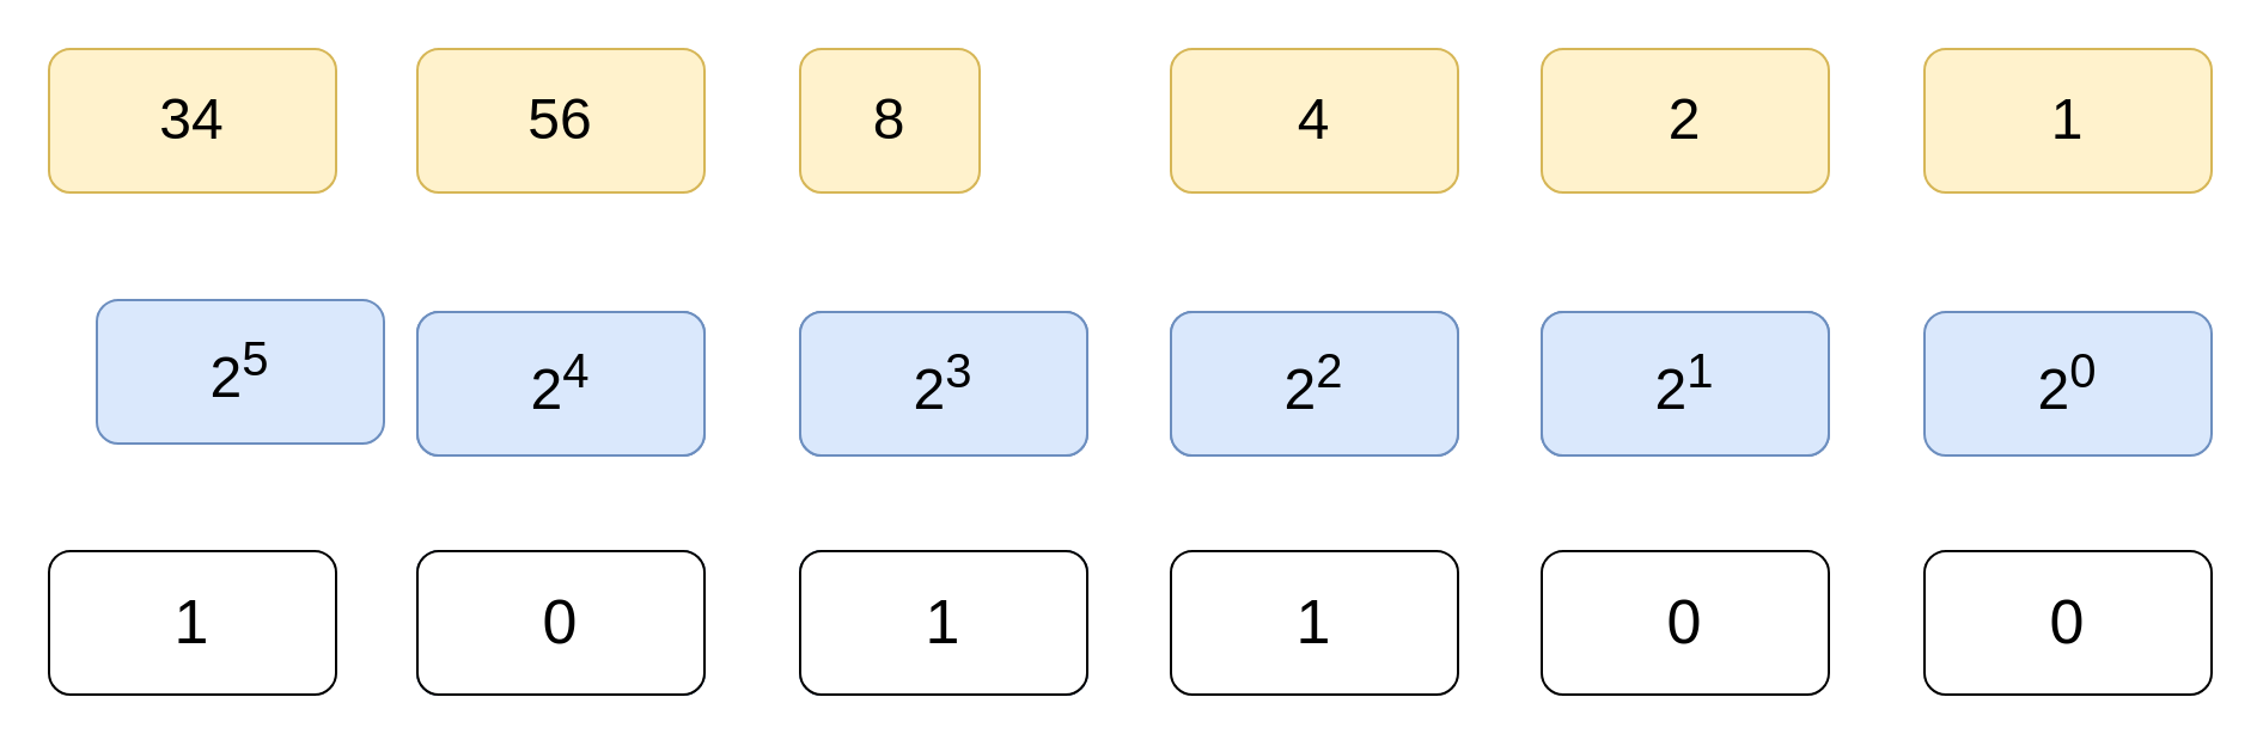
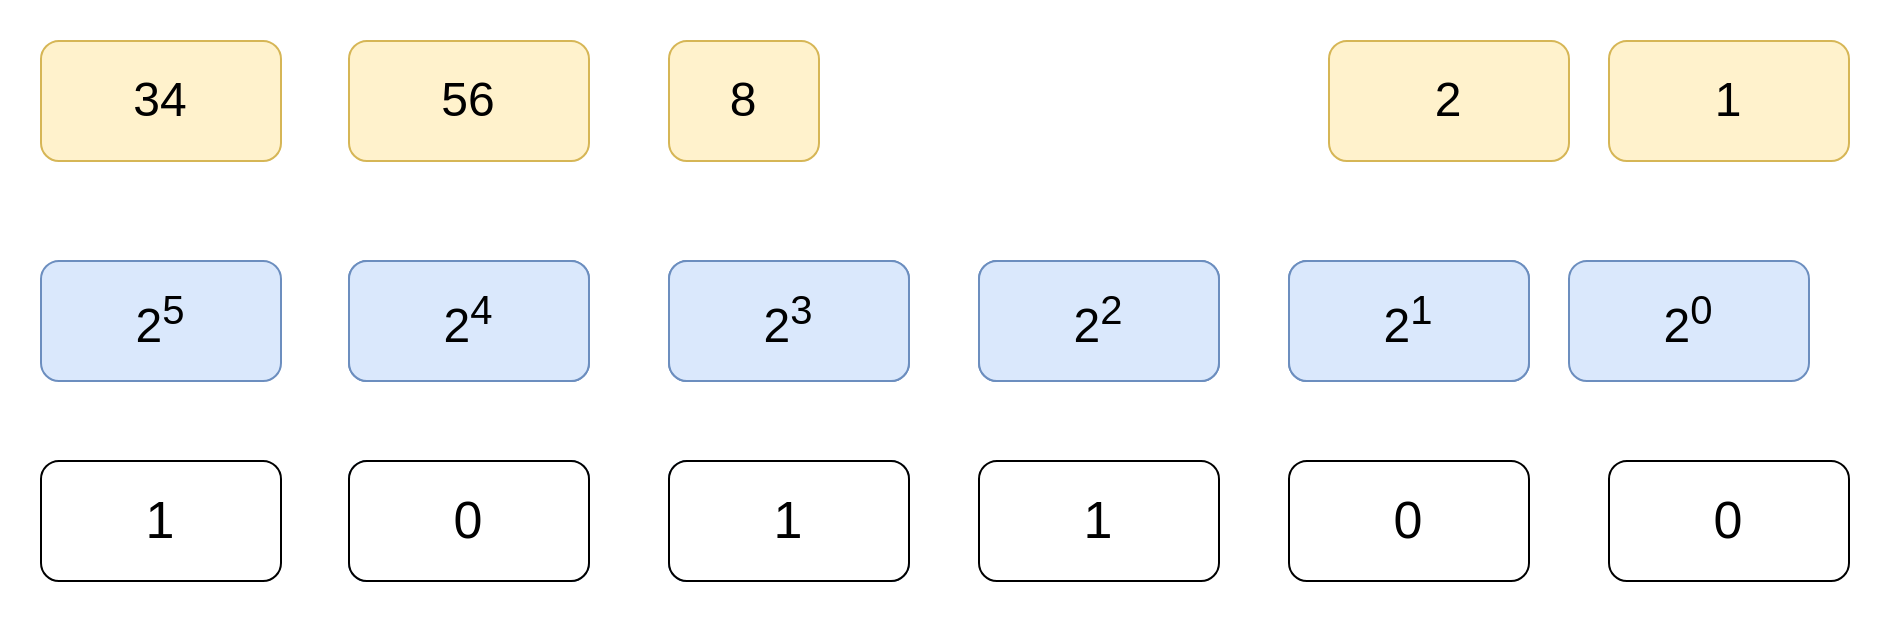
- <mxCell id="13" value="4" style="rounded=1;whiteSpace=wrap;html=1;fillColor=#fff2cc;strokeColor=#d6b656;fontSize=24;" parent="1" vertex="1"><mxGeometry x="489" y="20" width="120" height="60" as="geometry" /></mxCell>
- <mxCell id="14" value="2" style="rounded=1;whiteSpace=wrap;html=1;fillColor=#fff2cc;strokeColor=#d6b656;fontSize=24;" parent="1" vertex="1"><mxGeometry x="644" y="20" width="120" height="60" as="geometry" /></mxCell>
+ <mxCell id="14" value="2" style="rounded=1;whiteSpace=wrap;html=1;fillColor=#fff2cc;strokeColor=#d6b656;fontSize=24;" parent="1" vertex="1"><mxGeometry x="664" y="20" width="120" height="60" as="geometry" /></mxCell>
- <mxCell id="24" value="&lt;font style=&quot;font-size: 24px&quot;&gt;2&lt;sup&gt;5&lt;/sup&gt;&lt;/font&gt;" style="rounded=1;whiteSpace=wrap;html=1;fillColor=#dae8fc;strokeColor=#6c8ebf;" parent="1" vertex="1"><mxGeometry x="40" y="125" width="120" height="60" as="geometry" /></mxCell>
+ <mxCell id="24" value="&lt;font style=&quot;font-size: 24px&quot;&gt;2&lt;sup&gt;5&lt;/sup&gt;&lt;/font&gt;" style="rounded=1;whiteSpace=wrap;html=1;fillColor=#dae8fc;strokeColor=#6c8ebf;" parent="1" vertex="1"><mxGeometry x="20" y="130" width="120" height="60" as="geometry" /></mxCell>
- <mxCell id="4" value="&lt;font style=&quot;font-size: 24px&quot;&gt;&lt;font style=&quot;font-size: 24px&quot;&gt;2&lt;/font&gt;&lt;font style=&quot;font-size: 24px&quot;&gt;&lt;sup&gt;0&lt;/sup&gt;&lt;/font&gt;&lt;/font&gt;" style="rounded=1;whiteSpace=wrap;html=1;fillColor=#dae8fc;strokeColor=#6c8ebf;" parent="1" vertex="1"><mxGeometry x="804" y="130" width="120" height="60" as="geometry" /></mxCell>
+ <mxCell id="4" value="&lt;font style=&quot;font-size: 24px&quot;&gt;&lt;font style=&quot;font-size: 24px&quot;&gt;2&lt;/font&gt;&lt;font style=&quot;font-size: 24px&quot;&gt;&lt;sup&gt;0&lt;/sup&gt;&lt;/font&gt;&lt;/font&gt;" style="rounded=1;whiteSpace=wrap;html=1;fillColor=#dae8fc;strokeColor=#6c8ebf;" parent="1" vertex="1"><mxGeometry x="784" y="130" width="120" height="60" as="geometry" /></mxCell>
